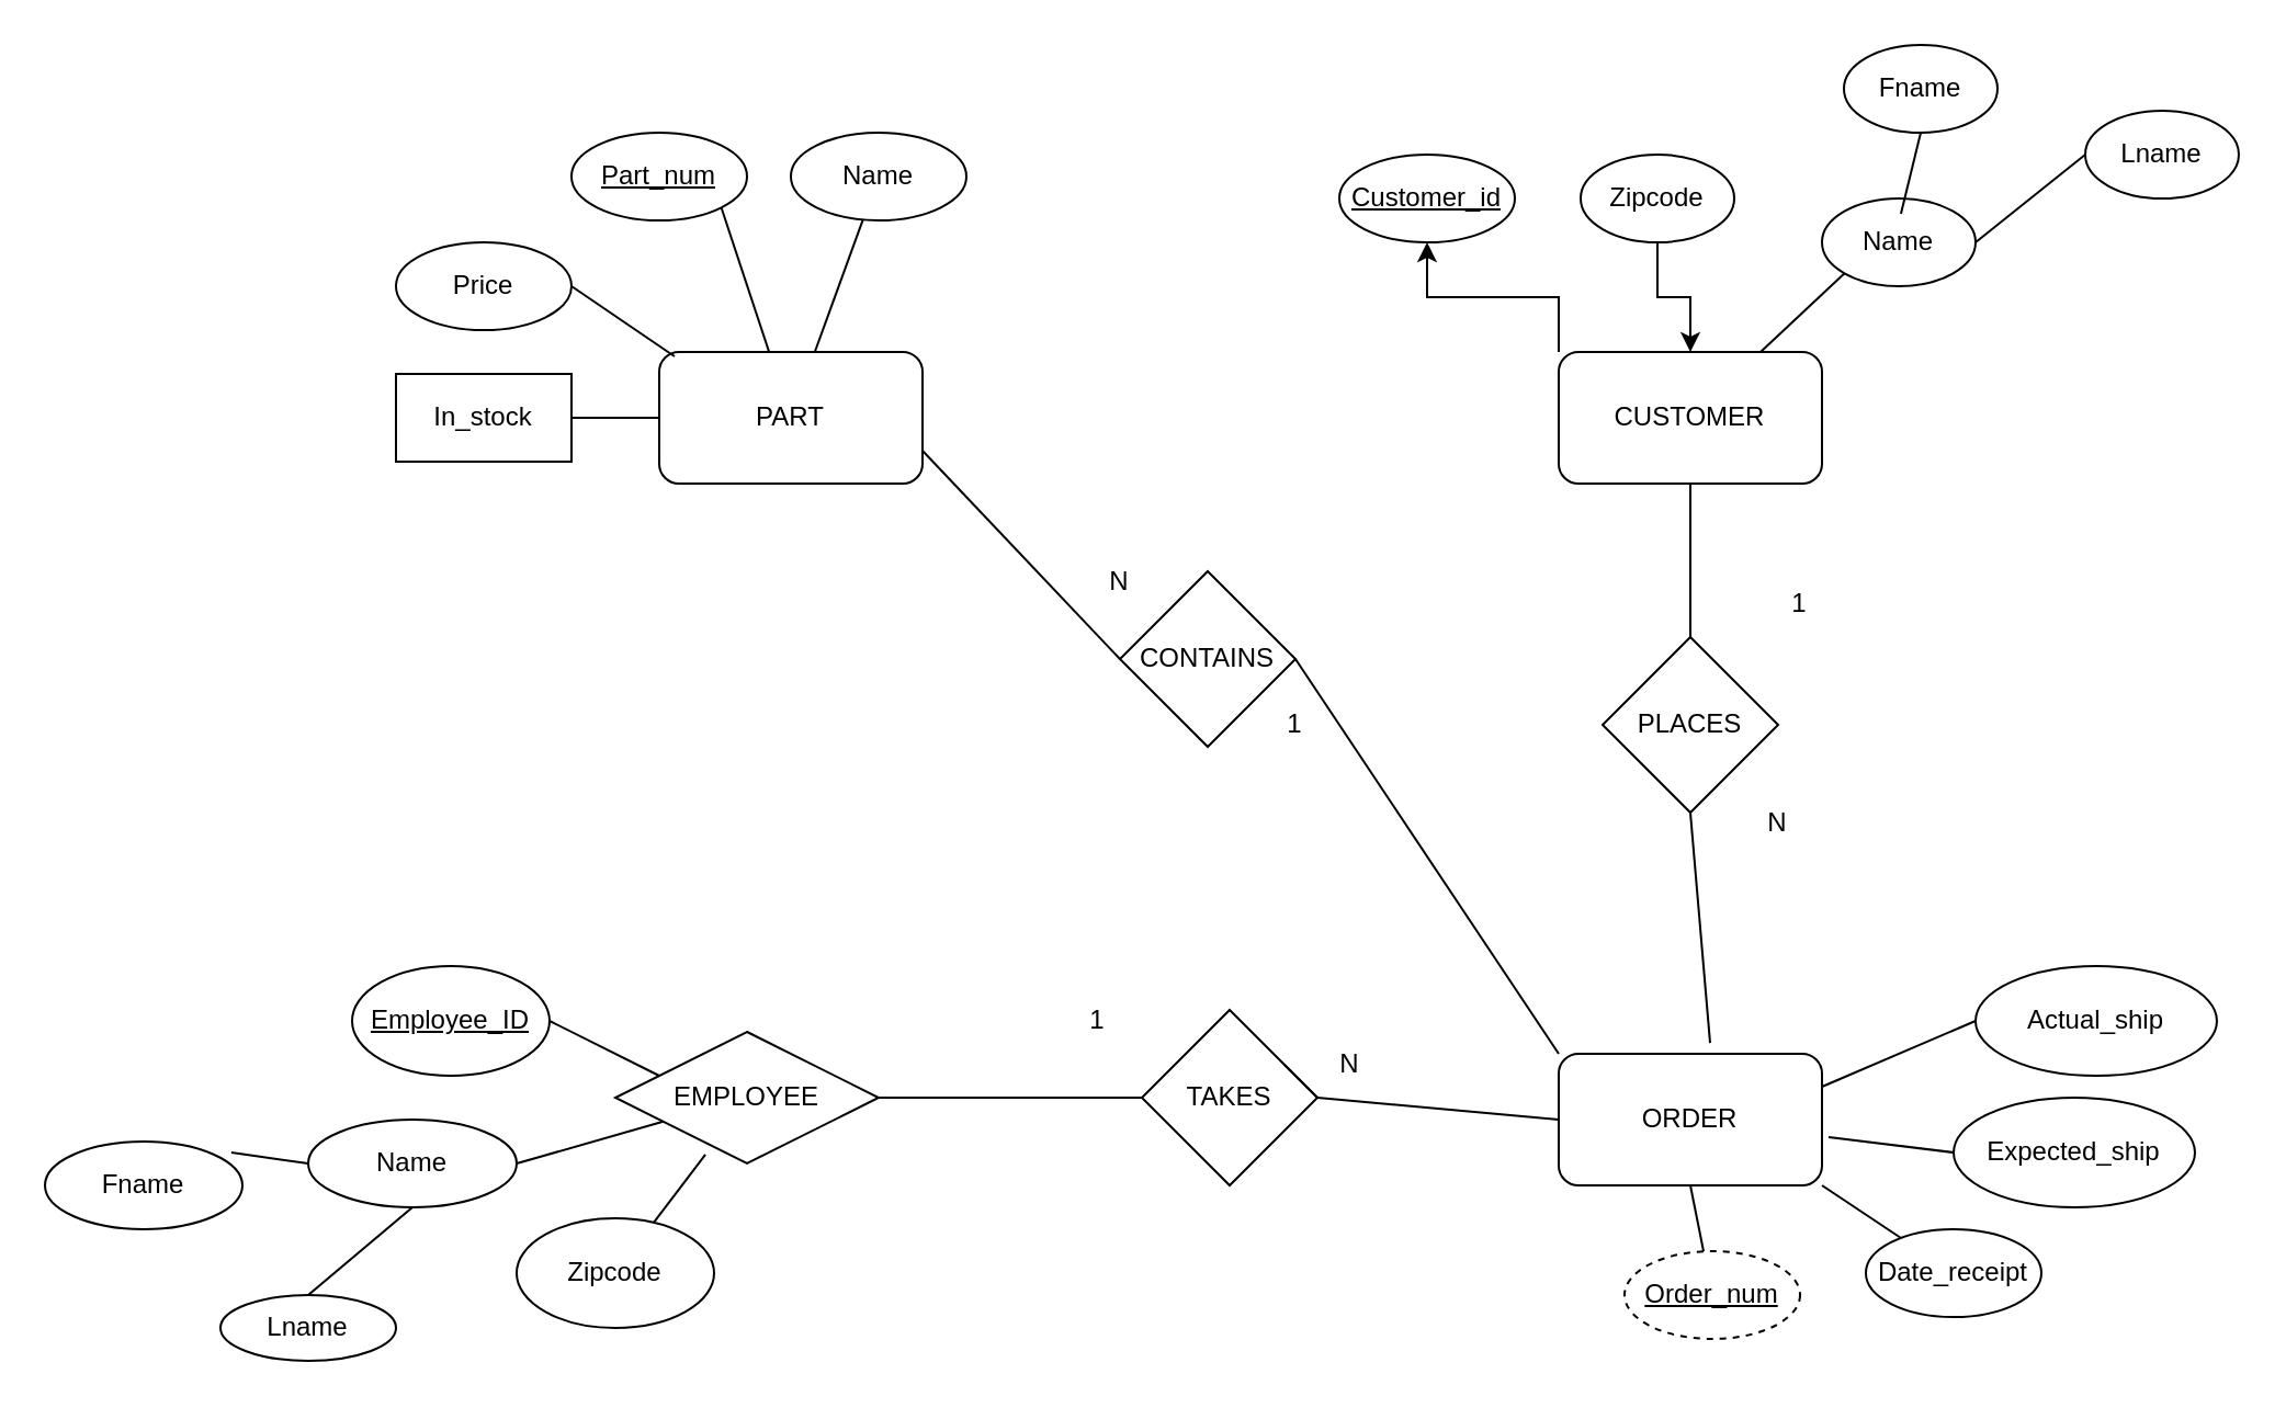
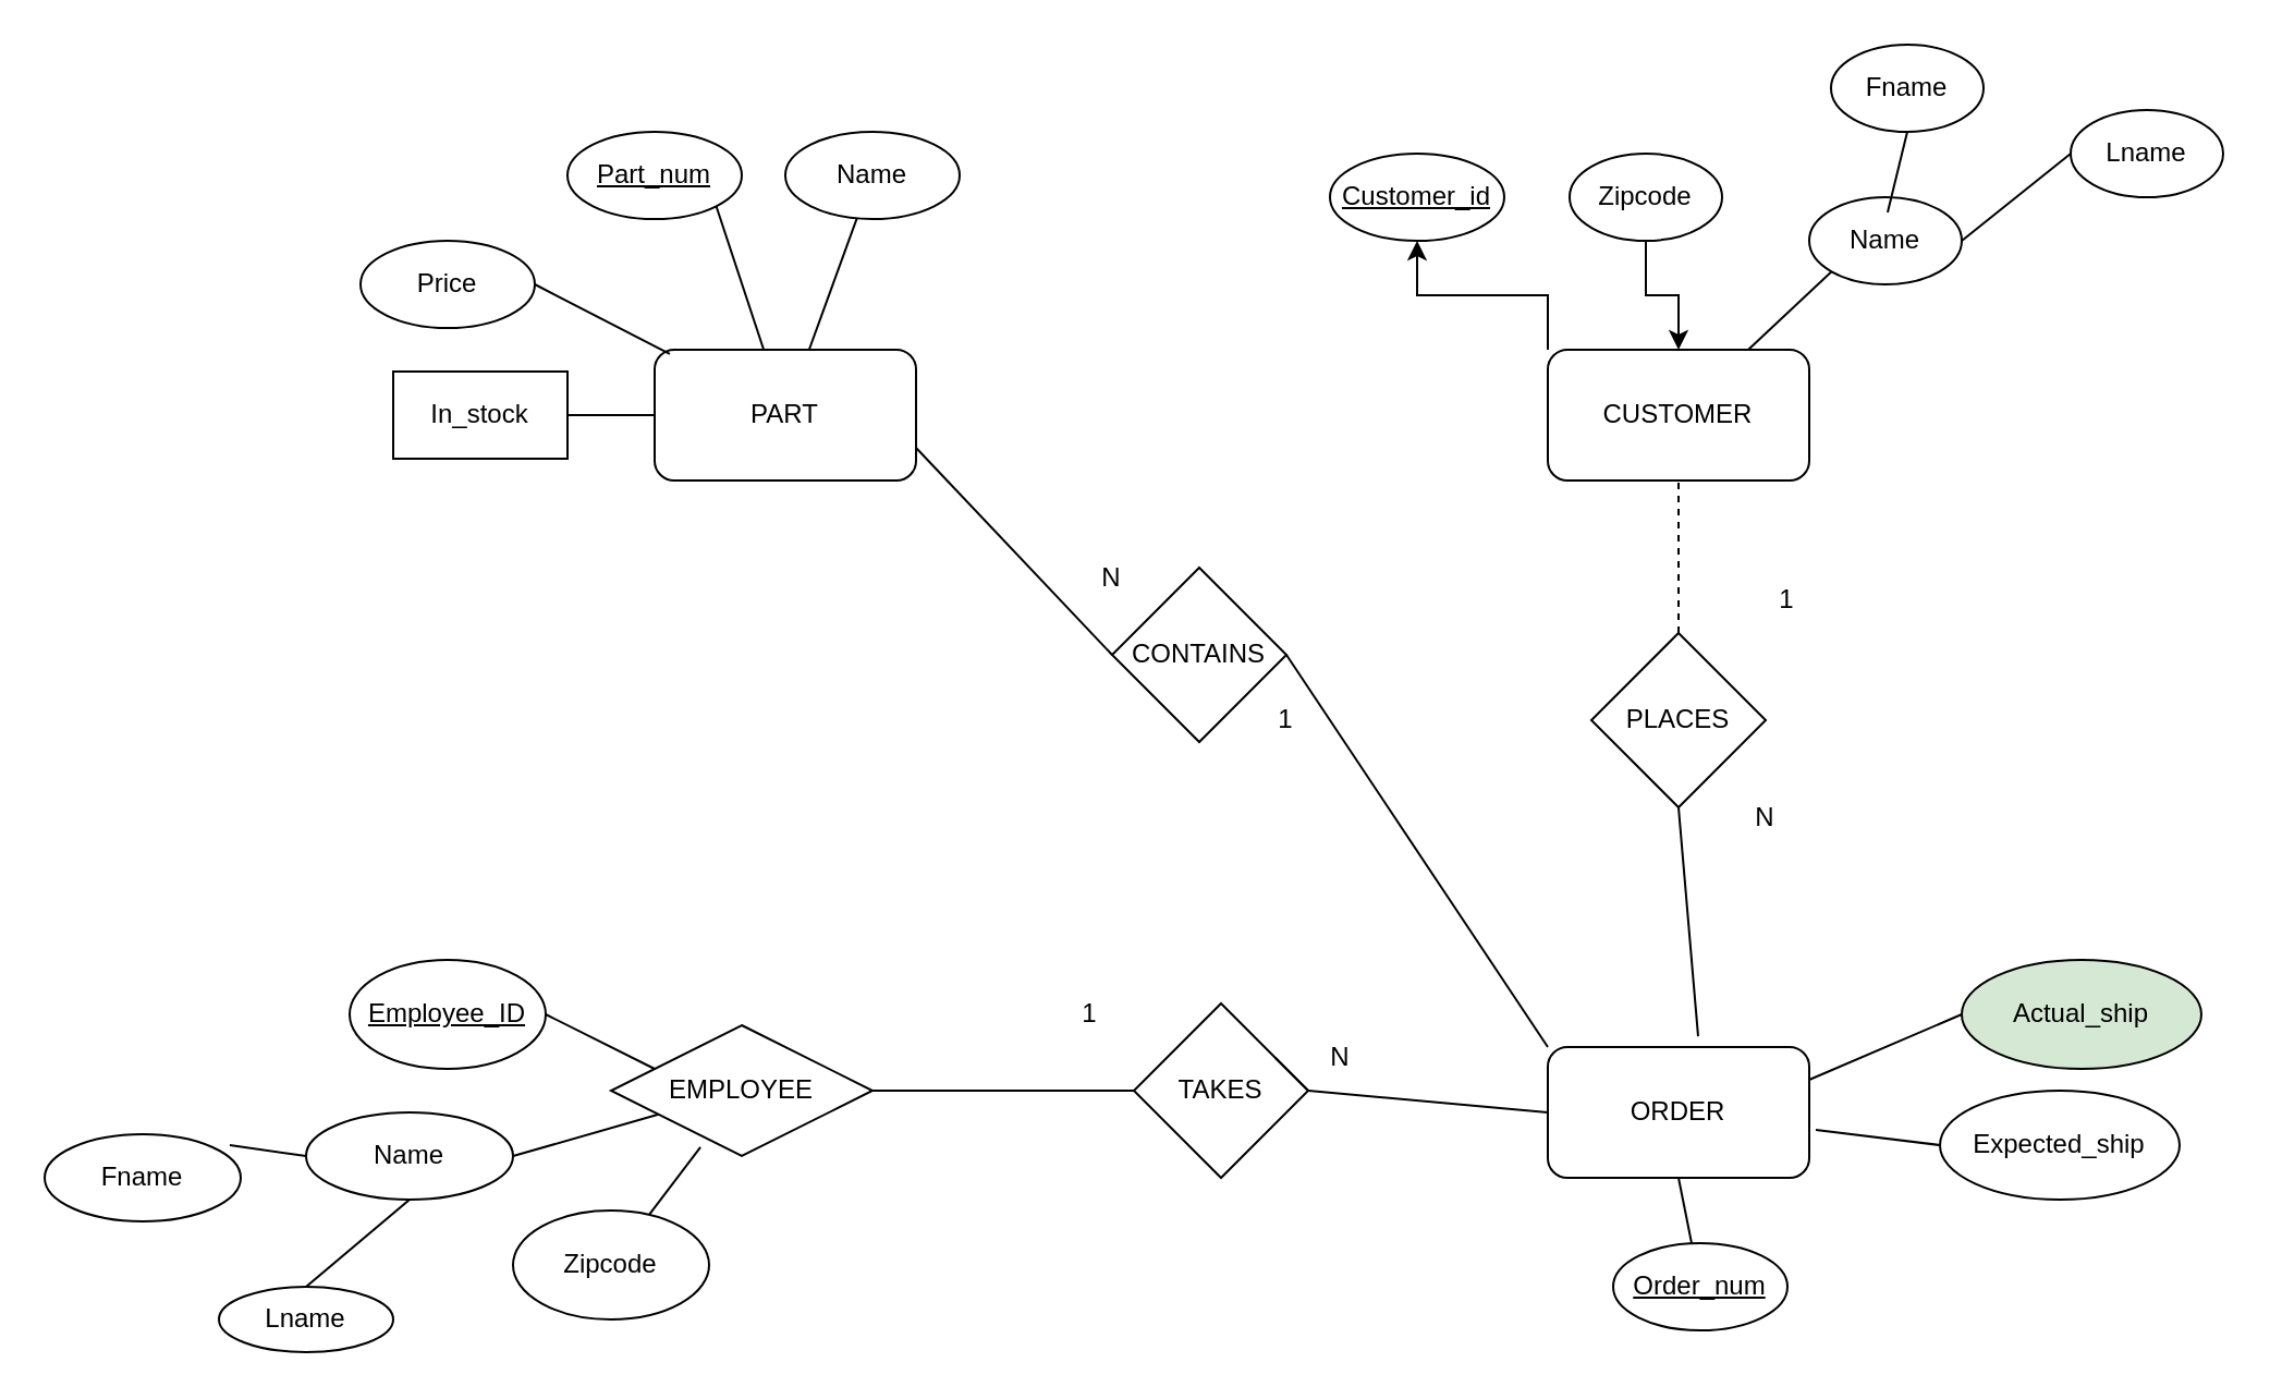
- <mxCell id="25" value="Price" style="ellipse;whiteSpace=wrap;html=1;" vertex="1" parent="1"><mxGeometry x="180" y="110" width="80" height="40" as="geometry" /></mxCell>
+ <mxCell id="25" value="Price" style="ellipse;whiteSpace=wrap;html=1;" vertex="1" parent="1"><mxGeometry x="165" y="110" width="80" height="40" as="geometry" /></mxCell>
- <mxCell id="49" value="" style="endArrow=none;html=1;rounded=0;entryX=0.5;entryY=1;entryDx=0;entryDy=0;exitX=0.5;exitY=0;exitDx=0;exitDy=0;" edge="1" parent="1" source="7" target="4"><mxGeometry width="50" height="50" relative="1" as="geometry"><mxPoint x="550" y="330" as="sourcePoint" /><mxPoint x="600" y="280" as="targetPoint" /></mxGeometry></mxCell>
+ <mxCell id="49" value="" style="endArrow=none;html=1;rounded=0;entryX=0.5;entryY=1;entryDx=0;entryDy=0;exitX=0.5;exitY=0;exitDx=0;exitDy=0;dashed=1;" edge="1" parent="1" source="7" target="4"><mxGeometry width="50" height="50" relative="1" as="geometry"><mxPoint x="550" y="330" as="sourcePoint" /><mxPoint x="600" y="280" as="targetPoint" /></mxGeometry></mxCell>
- <mxCell id="21" value="Actual_ship" style="ellipse;whiteSpace=wrap;html=1;" vertex="1" parent="1"><mxGeometry x="900" y="440" width="110" height="50" as="geometry" /></mxCell>
+ <mxCell id="21" value="Actual_ship" style="ellipse;whiteSpace=wrap;html=1;fillColor=#d5e8d4;" vertex="1" parent="1"><mxGeometry x="900" y="440" width="110" height="50" as="geometry" /></mxCell>
- <mxCell id="33" value="" style="endArrow=none;html=1;rounded=0;exitX=1;exitY=1;exitDx=0;exitDy=0;" edge="1" parent="1" source="6" target="19"><mxGeometry width="50" height="50" relative="1" as="geometry"><mxPoint x="860" y="630" as="sourcePoint" /><mxPoint x="910" y="580" as="targetPoint" /></mxGeometry></mxCell>
- <mxCell id="19" value="Date_receipt" style="ellipse;whiteSpace=wrap;html=1;" vertex="1" parent="1"><mxGeometry x="850" y="560" width="80" height="40" as="geometry" /></mxCell>
- <mxCell id="20" value="&lt;u&gt;Order_num&lt;/u&gt;" style="ellipse;whiteSpace=wrap;html=1;dashed=1;" vertex="1" parent="1"><mxGeometry x="740" y="570" width="80" height="40" as="geometry" /></mxCell>
+ <mxCell id="20" value="&lt;u&gt;Order_num&lt;/u&gt;" style="ellipse;whiteSpace=wrap;html=1;" vertex="1" parent="1"><mxGeometry x="740" y="570" width="80" height="40" as="geometry" /></mxCell>
